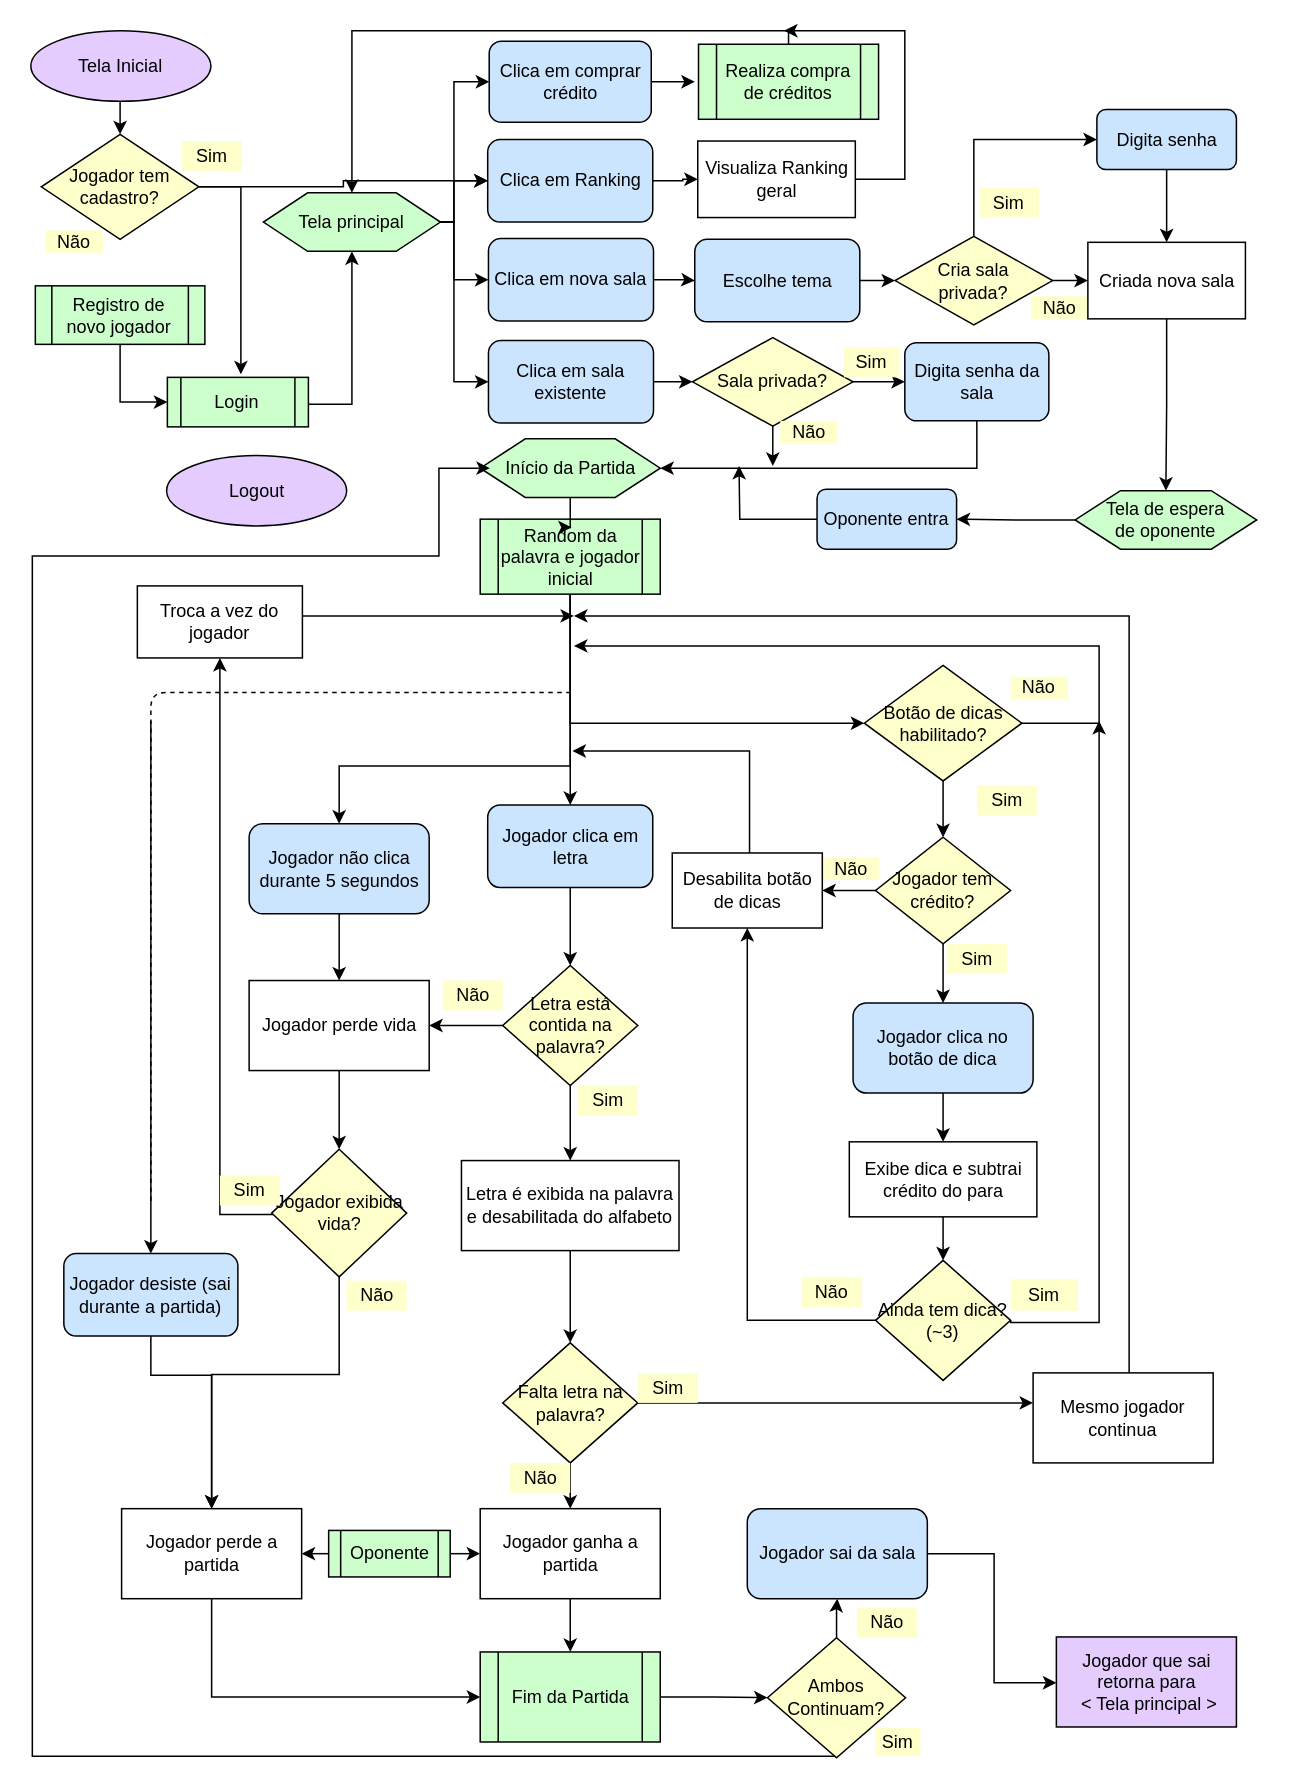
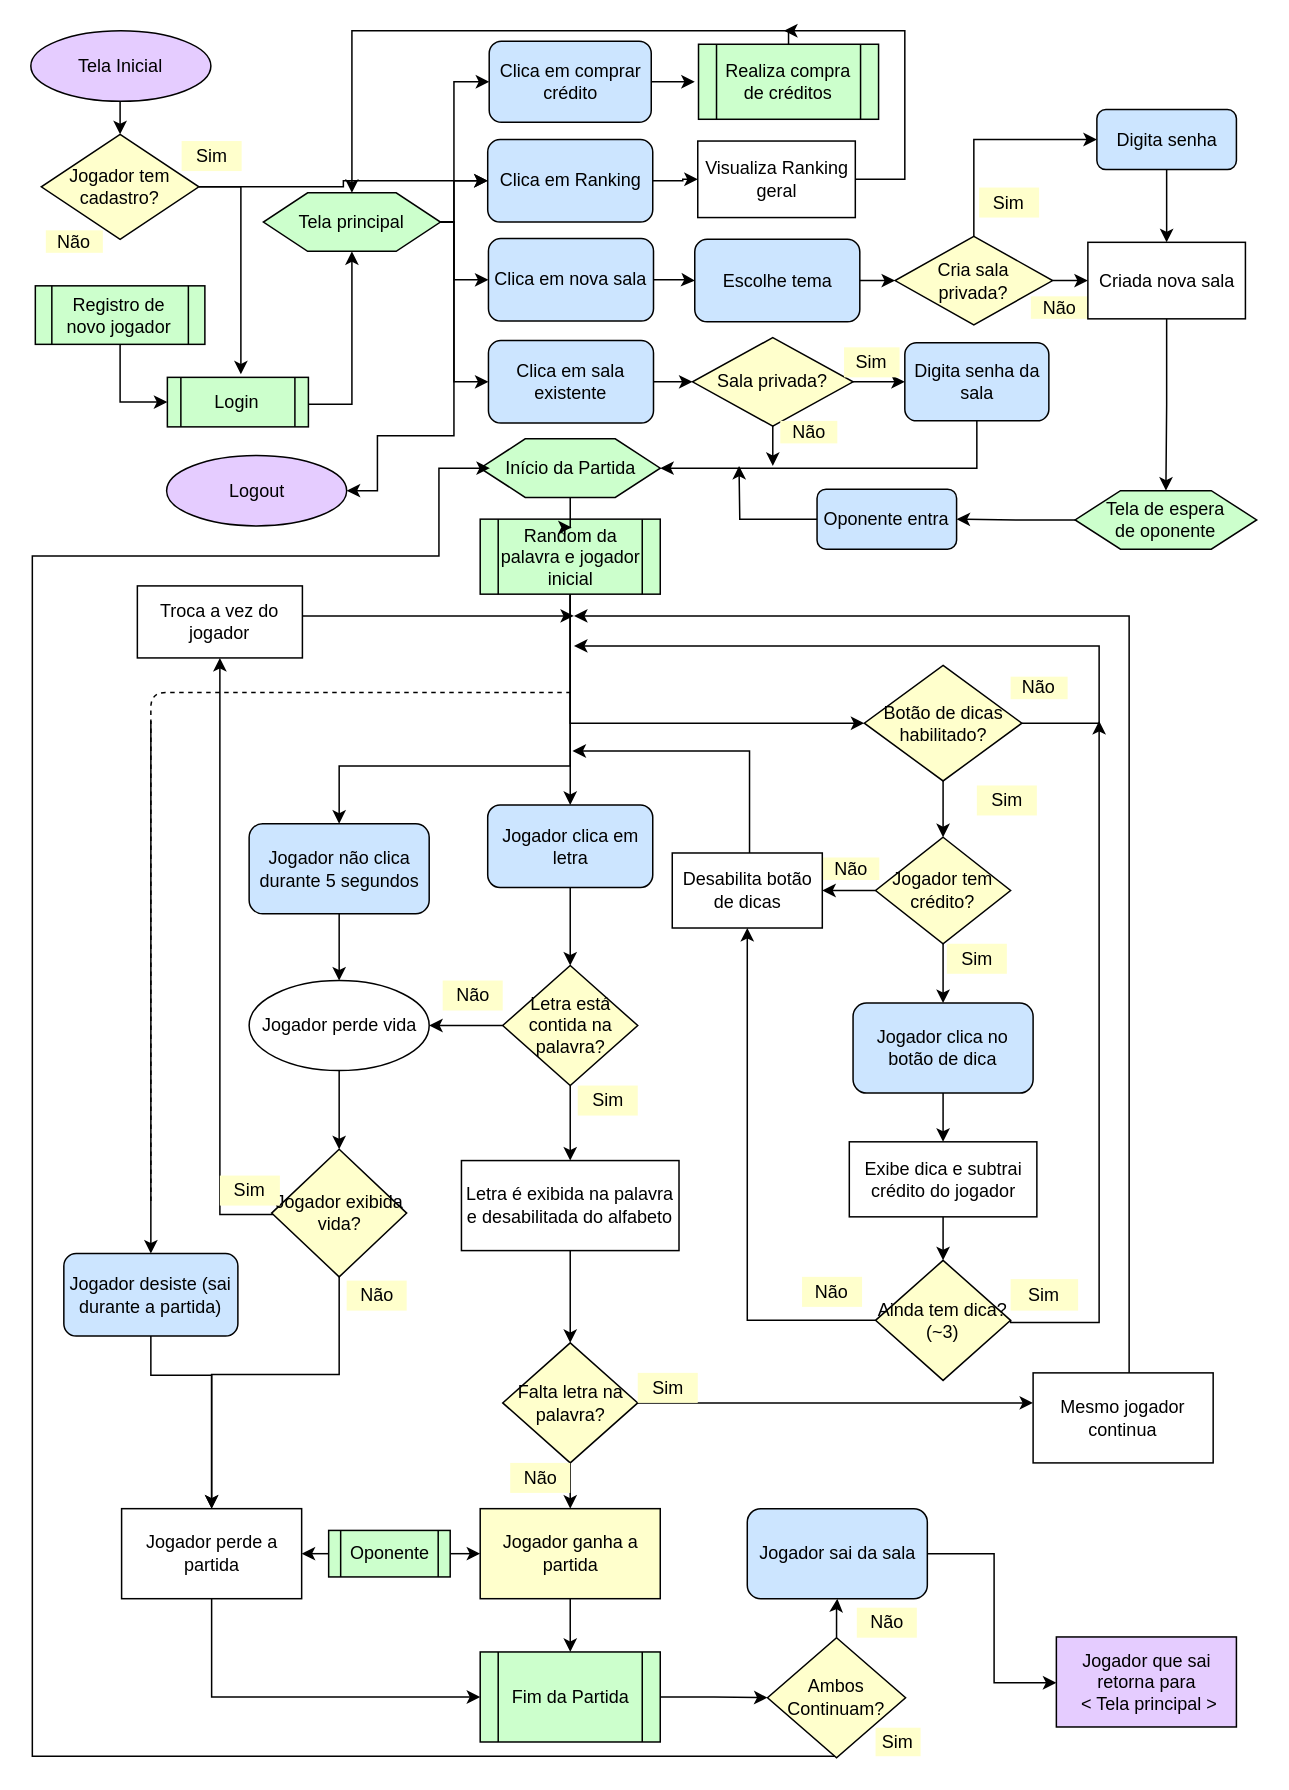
+ <mxCell id="117" style="edgeStyle=orthogonalEdgeStyle;rounded=0;orthogonalLoop=1;jettySize=auto;html=1;entryX=1;entryY=0.5;entryDx=0;entryDy=0;" parent="1" source="118" target="127" edge="1"><mxGeometry relative="1" as="geometry"><Array as="points"><mxPoint x="302" y="148" /><mxPoint x="302" y="290" /><mxPoint x="251" y="290" /><mxPoint x="251" y="327" /></Array></mxGeometry></mxCell>
- <mxCell id="23" value="Jogador perde vida" style="rounded=0;whiteSpace=wrap;html=1;" parent="1" vertex="1"><mxGeometry x="165.5" y="653" width="120" height="60" as="geometry" /></mxCell>
+ <mxCell id="23" value="Jogador perde vida" style="ellipse;whiteSpace=wrap;html=1;" parent="1" vertex="1"><mxGeometry x="165.5" y="653" width="120" height="60" as="geometry" /></mxCell>
- <mxCell id="44" value="Exibe dica e subtrai crédito do para" style="rounded=0;whiteSpace=wrap;html=1;" parent="1" vertex="1"><mxGeometry x="565.5" y="760.5" width="125" height="50" as="geometry" /></mxCell>
+ <mxCell id="44" value="Exibe dica e subtrai crédito do jogador" style="rounded=0;whiteSpace=wrap;html=1;" parent="1" vertex="1"><mxGeometry x="565.5" y="760.5" width="125" height="50" as="geometry" /></mxCell>
- <mxCell id="55" value="Jogador ganha a partida" style="rounded=0;whiteSpace=wrap;html=1;" parent="1" vertex="1"><mxGeometry x="319.5" y="1005" width="120" height="60" as="geometry" /></mxCell>
+ <mxCell id="55" value="Jogador ganha a partida" style="rounded=0;whiteSpace=wrap;html=1;fillColor=#ffffcc;" parent="1" vertex="1"><mxGeometry x="319.5" y="1005" width="120" height="60" as="geometry" /></mxCell>
